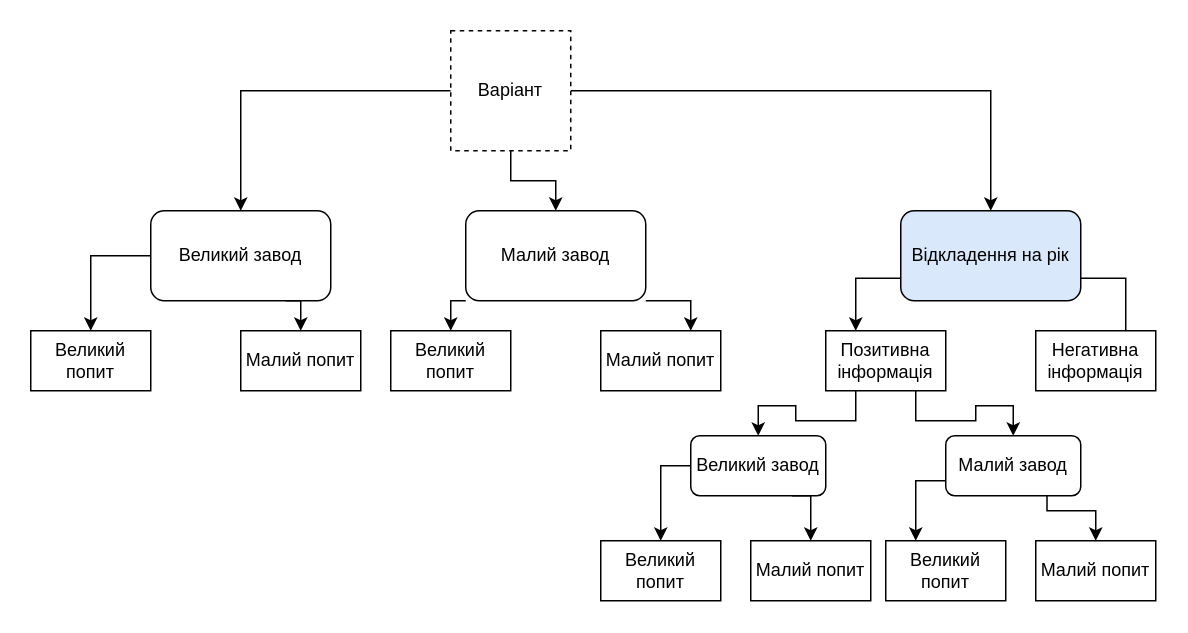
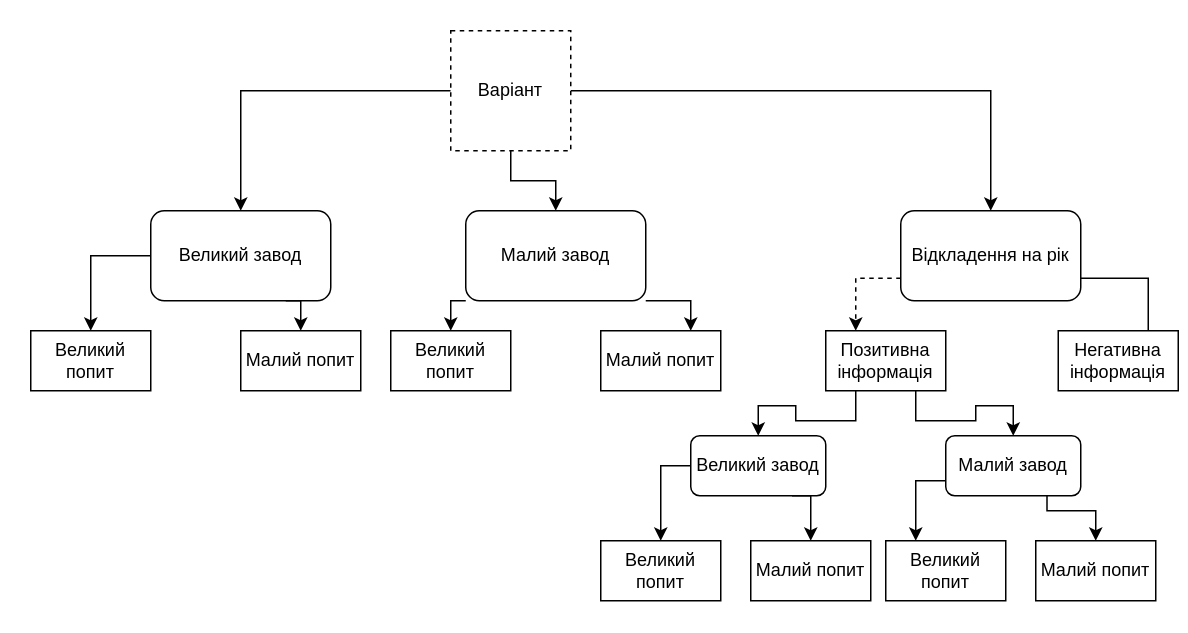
- <mxCell id="14" value="Відкладення на рік" style="rounded=1;whiteSpace=wrap;html=1;fillColor=#dae8fc;" vertex="1" parent="1"><mxGeometry x="600" y="140" width="120" height="60" as="geometry" /></mxCell>
+ <mxCell id="14" value="Відкладення на рік" style="rounded=1;whiteSpace=wrap;html=1;" vertex="1" parent="1"><mxGeometry x="600" y="140" width="120" height="60" as="geometry" /></mxCell>
- <mxCell id="12" style="edgeStyle=orthogonalEdgeStyle;rounded=0;orthogonalLoop=1;jettySize=auto;html=1;exitX=0;exitY=0.75;exitDx=0;exitDy=0;entryX=0.25;entryY=0;entryDx=0;entryDy=0;" edge="1" parent="1" source="14" target="21"><mxGeometry relative="1" as="geometry" /></mxCell>
+ <mxCell id="12" style="edgeStyle=orthogonalEdgeStyle;rounded=0;orthogonalLoop=1;jettySize=auto;html=1;exitX=0;exitY=0.75;exitDx=0;exitDy=0;entryX=0.25;entryY=0;entryDx=0;entryDy=0;dashed=1;" edge="1" parent="1" source="14" target="21"><mxGeometry relative="1" as="geometry" /></mxCell>
- <mxCell id="22" value="Негативна інформація" style="rounded=0;whiteSpace=wrap;html=1;" vertex="1" parent="1"><mxGeometry x="690" y="220" width="80" height="40" as="geometry" /></mxCell>
+ <mxCell id="22" value="Негативна інформація" style="rounded=0;whiteSpace=wrap;html=1;" vertex="1" parent="1"><mxGeometry x="705" y="220" width="80" height="40" as="geometry" /></mxCell>
